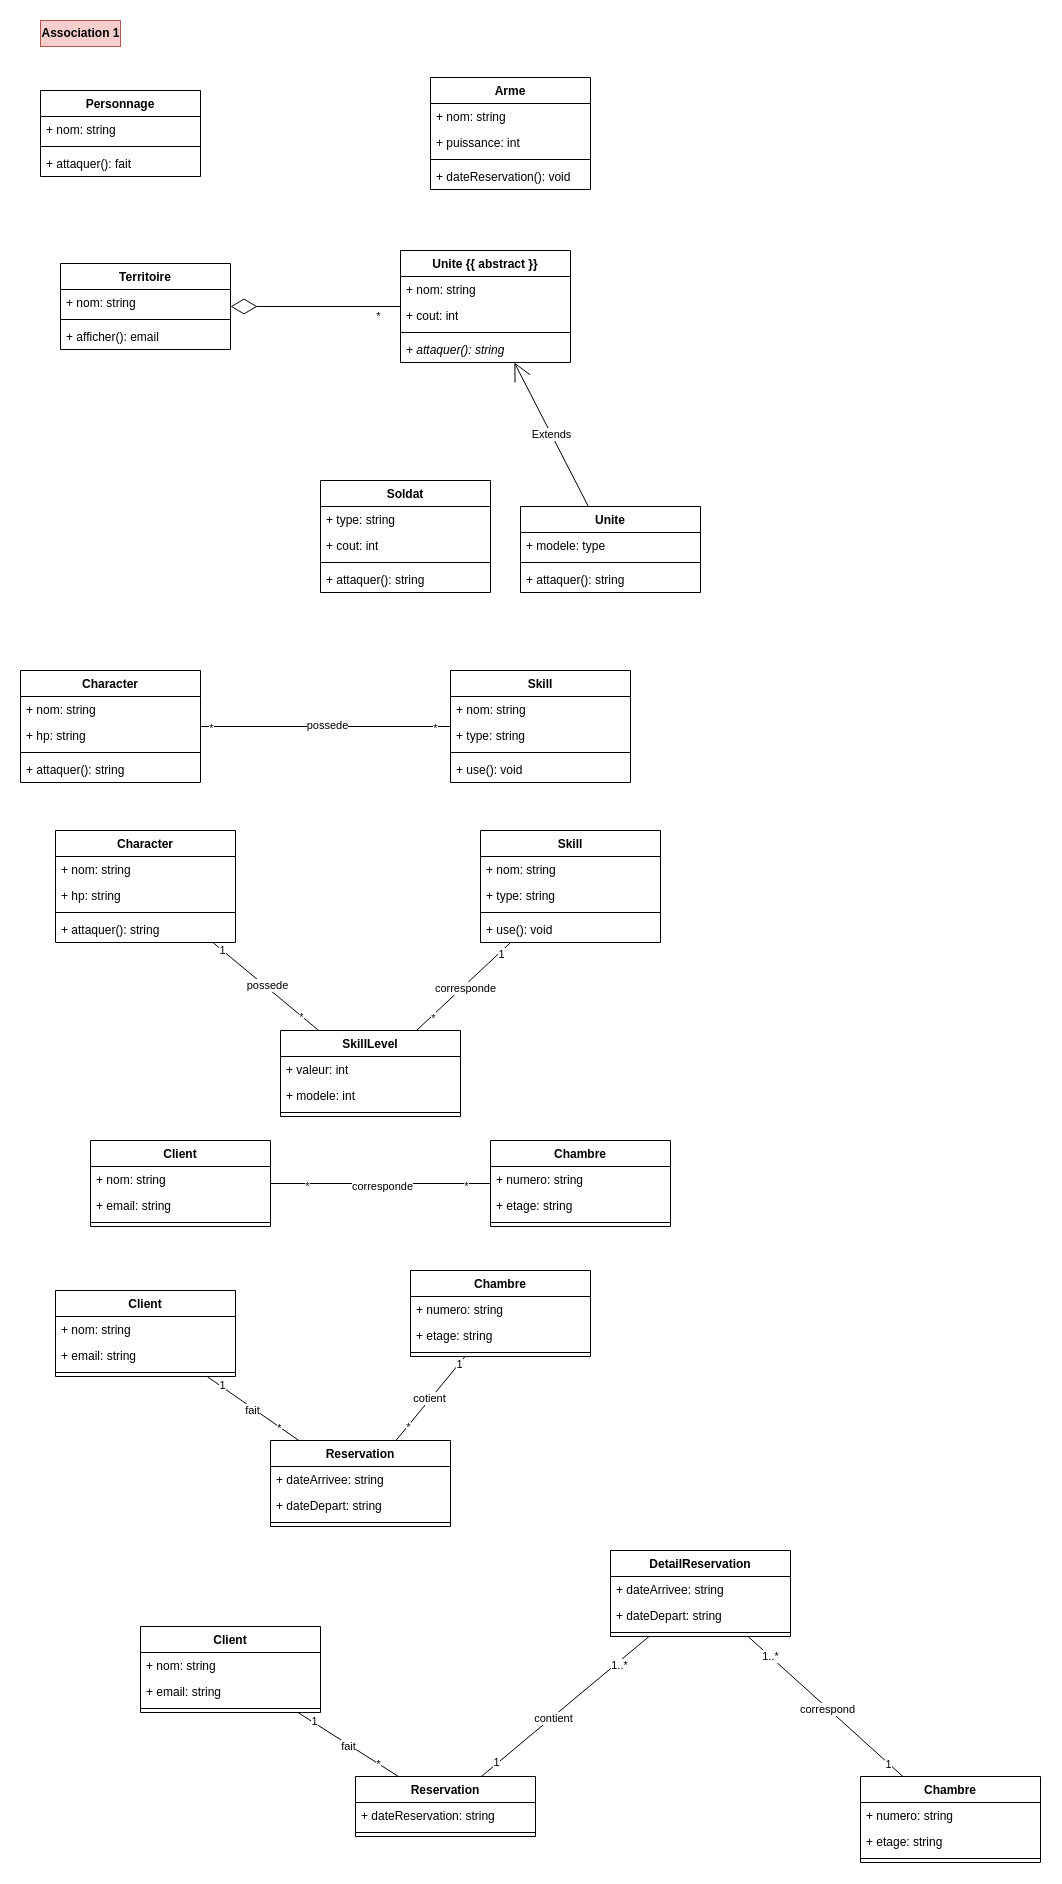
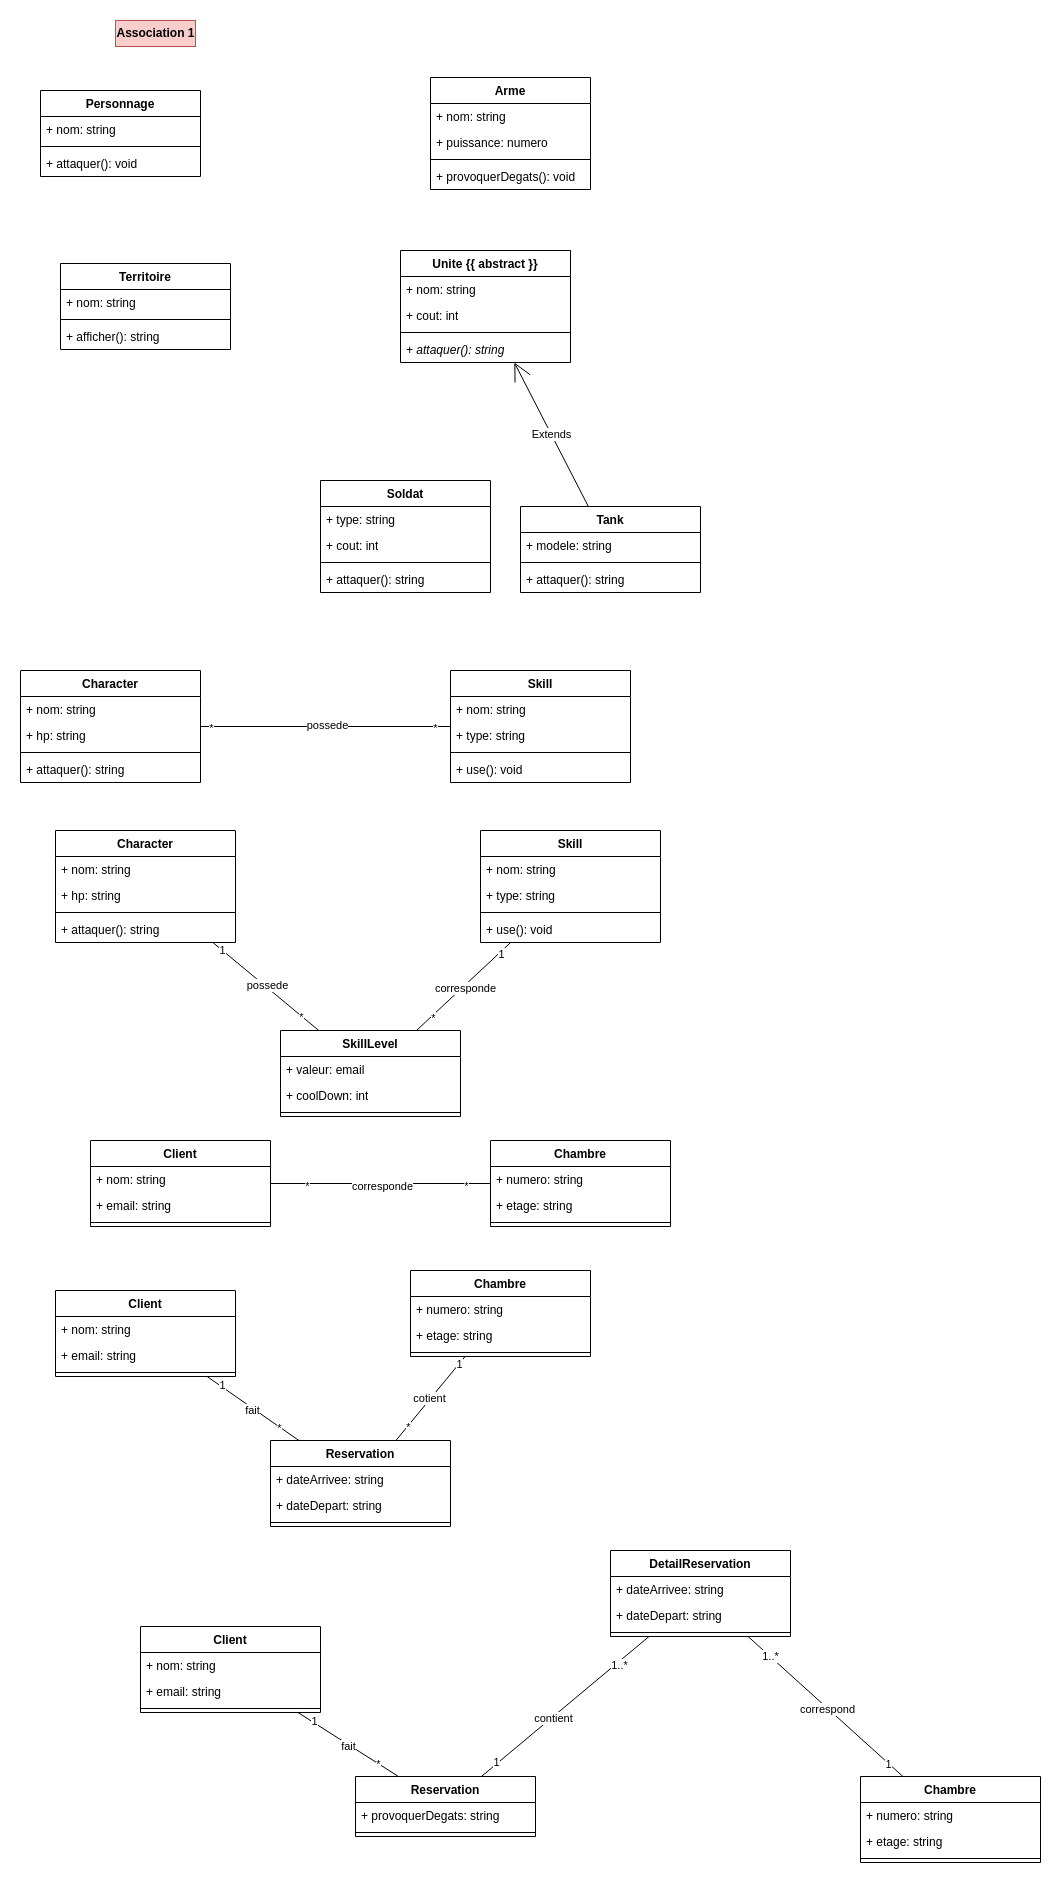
- <mxCell id="32" value="Association 1" style="text;align=center;fontStyle=1;verticalAlign=middle;spacingLeft=3;spacingRight=3;strokeColor=#b85450;rotatable=0;points=[[0,0.5],[1,0.5]];portConstraint=eastwest;html=1;fillColor=#f8cecc;" parent="1" vertex="1"><mxGeometry x="40" y="20" width="80" height="26" as="geometry" /></mxCell>
+ <mxCell id="32" value="Association 1" style="text;align=center;fontStyle=1;verticalAlign=middle;spacingLeft=3;spacingRight=3;strokeColor=#b85450;rotatable=0;points=[[0,0.5],[1,0.5]];portConstraint=eastwest;html=1;fillColor=#f8cecc;" parent="1" vertex="1"><mxGeometry x="115" y="20" width="80" height="26" as="geometry" /></mxCell>
- <mxCell id="8" value="+ puissance: int" style="text;strokeColor=none;fillColor=none;align=left;verticalAlign=top;spacingLeft=4;spacingRight=4;overflow=hidden;rotatable=0;points=[[0,0.5],[1,0.5]];portConstraint=eastwest;whiteSpace=wrap;html=1;" parent="6" vertex="1"><mxGeometry y="52" width="160" height="26" as="geometry" /></mxCell>
+ <mxCell id="8" value="+ puissance: numero" style="text;strokeColor=none;fillColor=none;align=left;verticalAlign=top;spacingLeft=4;spacingRight=4;overflow=hidden;rotatable=0;points=[[0,0.5],[1,0.5]];portConstraint=eastwest;whiteSpace=wrap;html=1;" parent="6" vertex="1"><mxGeometry y="52" width="160" height="26" as="geometry" /></mxCell>
- <mxCell id="5" value="+ attaquer(): fait" style="text;strokeColor=none;fillColor=none;align=left;verticalAlign=top;spacingLeft=4;spacingRight=4;overflow=hidden;rotatable=0;points=[[0,0.5],[1,0.5]];portConstraint=eastwest;whiteSpace=wrap;html=1;" parent="2" vertex="1"><mxGeometry y="60" width="160" height="26" as="geometry" /></mxCell>
+ <mxCell id="5" value="+ attaquer(): void" style="text;strokeColor=none;fillColor=none;align=left;verticalAlign=top;spacingLeft=4;spacingRight=4;overflow=hidden;rotatable=0;points=[[0,0.5],[1,0.5]];portConstraint=eastwest;whiteSpace=wrap;html=1;" parent="2" vertex="1"><mxGeometry y="60" width="160" height="26" as="geometry" /></mxCell>
- <mxCell id="10" value="+ dateReservation(): void" style="text;strokeColor=none;fillColor=none;align=left;verticalAlign=top;spacingLeft=4;spacingRight=4;overflow=hidden;rotatable=0;points=[[0,0.5],[1,0.5]];portConstraint=eastwest;whiteSpace=wrap;html=1;" parent="6" vertex="1"><mxGeometry y="86" width="160" height="26" as="geometry" /></mxCell>
+ <mxCell id="10" value="+ provoquerDegats(): void" style="text;strokeColor=none;fillColor=none;align=left;verticalAlign=top;spacingLeft=4;spacingRight=4;overflow=hidden;rotatable=0;points=[[0,0.5],[1,0.5]];portConstraint=eastwest;whiteSpace=wrap;html=1;" parent="6" vertex="1"><mxGeometry y="86" width="160" height="26" as="geometry" /></mxCell>
- <mxCell id="30" value="" style="endArrow=diamondThin;endFill=0;endSize=24;html=1;rounded=0;" parent="1" source="15" target="11" edge="1"><mxGeometry width="160" relative="1" as="geometry"><mxPoint x="250" y="400" as="sourcePoint" /><mxPoint x="60" y="400" as="targetPoint" /></mxGeometry></mxCell>
- <mxCell id="31" value="*" style="edgeLabel;html=1;align=center;verticalAlign=middle;resizable=0;points=[];" parent="30" vertex="1" connectable="0"><mxGeometry x="-0.733" y="2" relative="1" as="geometry"><mxPoint y="7" as="offset" /></mxGeometry></mxCell>
- <mxCell id="14" value="+ afficher(): email" style="text;strokeColor=none;fillColor=none;align=left;verticalAlign=top;spacingLeft=4;spacingRight=4;overflow=hidden;rotatable=0;points=[[0,0.5],[1,0.5]];portConstraint=eastwest;whiteSpace=wrap;html=1;" parent="11" vertex="1"><mxGeometry y="60" width="170" height="26" as="geometry" /></mxCell>
+ <mxCell id="14" value="+ afficher(): string" style="text;strokeColor=none;fillColor=none;align=left;verticalAlign=top;spacingLeft=4;spacingRight=4;overflow=hidden;rotatable=0;points=[[0,0.5],[1,0.5]];portConstraint=eastwest;whiteSpace=wrap;html=1;" parent="11" vertex="1"><mxGeometry y="60" width="170" height="26" as="geometry" /></mxCell>
- <mxCell id="25" value="Unite" style="swimlane;fontStyle=1;align=center;verticalAlign=top;childLayout=stackLayout;horizontal=1;startSize=26;horizontalStack=0;resizeParent=1;resizeParentMax=0;resizeLast=0;collapsible=1;marginBottom=0;whiteSpace=wrap;html=1;" parent="1" vertex="1"><mxGeometry x="520" y="506" width="180" height="86" as="geometry" /></mxCell>
+ <mxCell id="25" value="Tank" style="swimlane;fontStyle=1;align=center;verticalAlign=top;childLayout=stackLayout;horizontal=1;startSize=26;horizontalStack=0;resizeParent=1;resizeParentMax=0;resizeLast=0;collapsible=1;marginBottom=0;whiteSpace=wrap;html=1;" parent="1" vertex="1"><mxGeometry x="520" y="506" width="180" height="86" as="geometry" /></mxCell>
- <mxCell id="26" value="+ modele: type" style="text;strokeColor=none;fillColor=none;align=left;verticalAlign=top;spacingLeft=4;spacingRight=4;overflow=hidden;rotatable=0;points=[[0,0.5],[1,0.5]];portConstraint=eastwest;whiteSpace=wrap;html=1;" parent="25" vertex="1"><mxGeometry y="26" width="180" height="26" as="geometry" /></mxCell>
+ <mxCell id="26" value="+ modele: string" style="text;strokeColor=none;fillColor=none;align=left;verticalAlign=top;spacingLeft=4;spacingRight=4;overflow=hidden;rotatable=0;points=[[0,0.5],[1,0.5]];portConstraint=eastwest;whiteSpace=wrap;html=1;" parent="25" vertex="1"><mxGeometry y="26" width="180" height="26" as="geometry" /></mxCell>
- <mxCell id="58" value="+ valeur: int" style="text;strokeColor=none;fillColor=none;align=left;verticalAlign=top;spacingLeft=4;spacingRight=4;overflow=hidden;rotatable=0;points=[[0,0.5],[1,0.5]];portConstraint=eastwest;whiteSpace=wrap;html=1;" parent="57" vertex="1"><mxGeometry y="26" width="180" height="26" as="geometry" /></mxCell>
+ <mxCell id="58" value="+ valeur: email" style="text;strokeColor=none;fillColor=none;align=left;verticalAlign=top;spacingLeft=4;spacingRight=4;overflow=hidden;rotatable=0;points=[[0,0.5],[1,0.5]];portConstraint=eastwest;whiteSpace=wrap;html=1;" parent="57" vertex="1"><mxGeometry y="26" width="180" height="26" as="geometry" /></mxCell>
- <mxCell id="59" value="+ modele: int" style="text;strokeColor=none;fillColor=none;align=left;verticalAlign=top;spacingLeft=4;spacingRight=4;overflow=hidden;rotatable=0;points=[[0,0.5],[1,0.5]];portConstraint=eastwest;whiteSpace=wrap;html=1;" vertex="1" parent="57"><mxGeometry y="52" width="180" height="26" as="geometry" /></mxCell>
+ <mxCell id="59" value="+ coolDown: int" style="text;strokeColor=none;fillColor=none;align=left;verticalAlign=top;spacingLeft=4;spacingRight=4;overflow=hidden;rotatable=0;points=[[0,0.5],[1,0.5]];portConstraint=eastwest;whiteSpace=wrap;html=1;" vertex="1" parent="57"><mxGeometry y="52" width="180" height="26" as="geometry" /></mxCell>
- <mxCell id="110" value="+ dateReservation: string" style="text;strokeColor=none;fillColor=none;align=left;verticalAlign=top;spacingLeft=4;spacingRight=4;overflow=hidden;rotatable=0;points=[[0,0.5],[1,0.5]];portConstraint=eastwest;whiteSpace=wrap;html=1;" vertex="1" parent="109"><mxGeometry y="26" width="180" height="26" as="geometry" /></mxCell>
+ <mxCell id="110" value="+ provoquerDegats: string" style="text;strokeColor=none;fillColor=none;align=left;verticalAlign=top;spacingLeft=4;spacingRight=4;overflow=hidden;rotatable=0;points=[[0,0.5],[1,0.5]];portConstraint=eastwest;whiteSpace=wrap;html=1;" vertex="1" parent="109"><mxGeometry y="26" width="180" height="26" as="geometry" /></mxCell>
